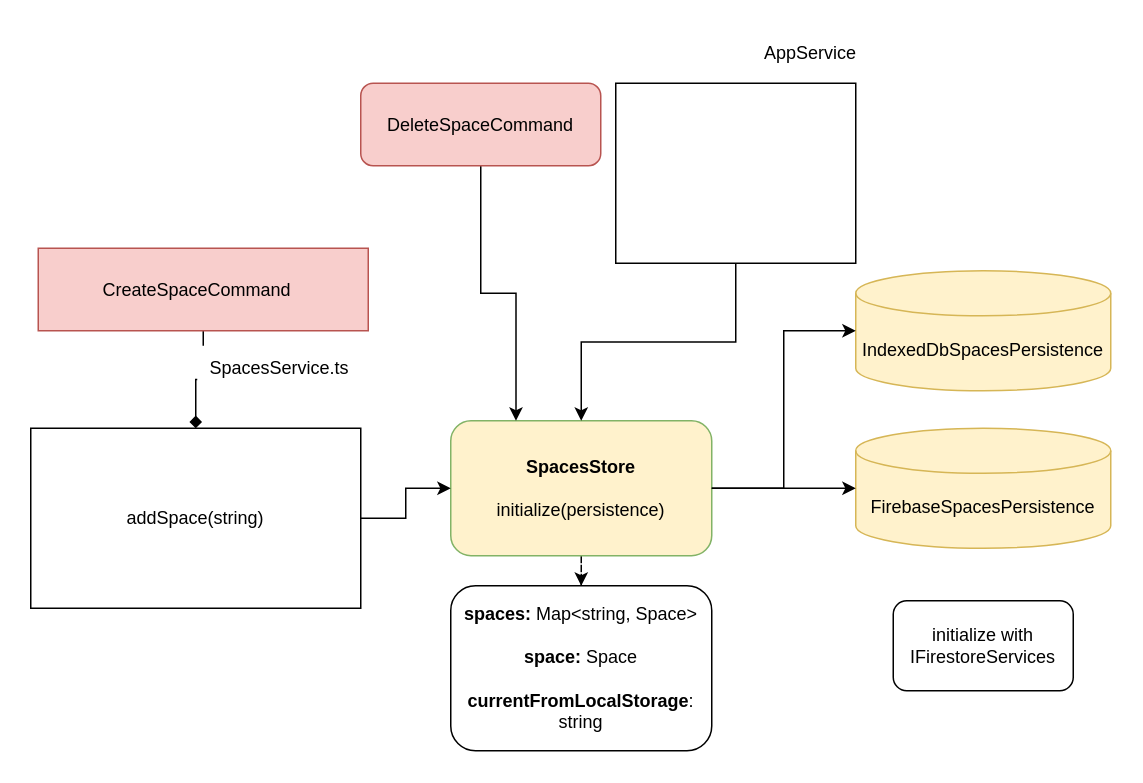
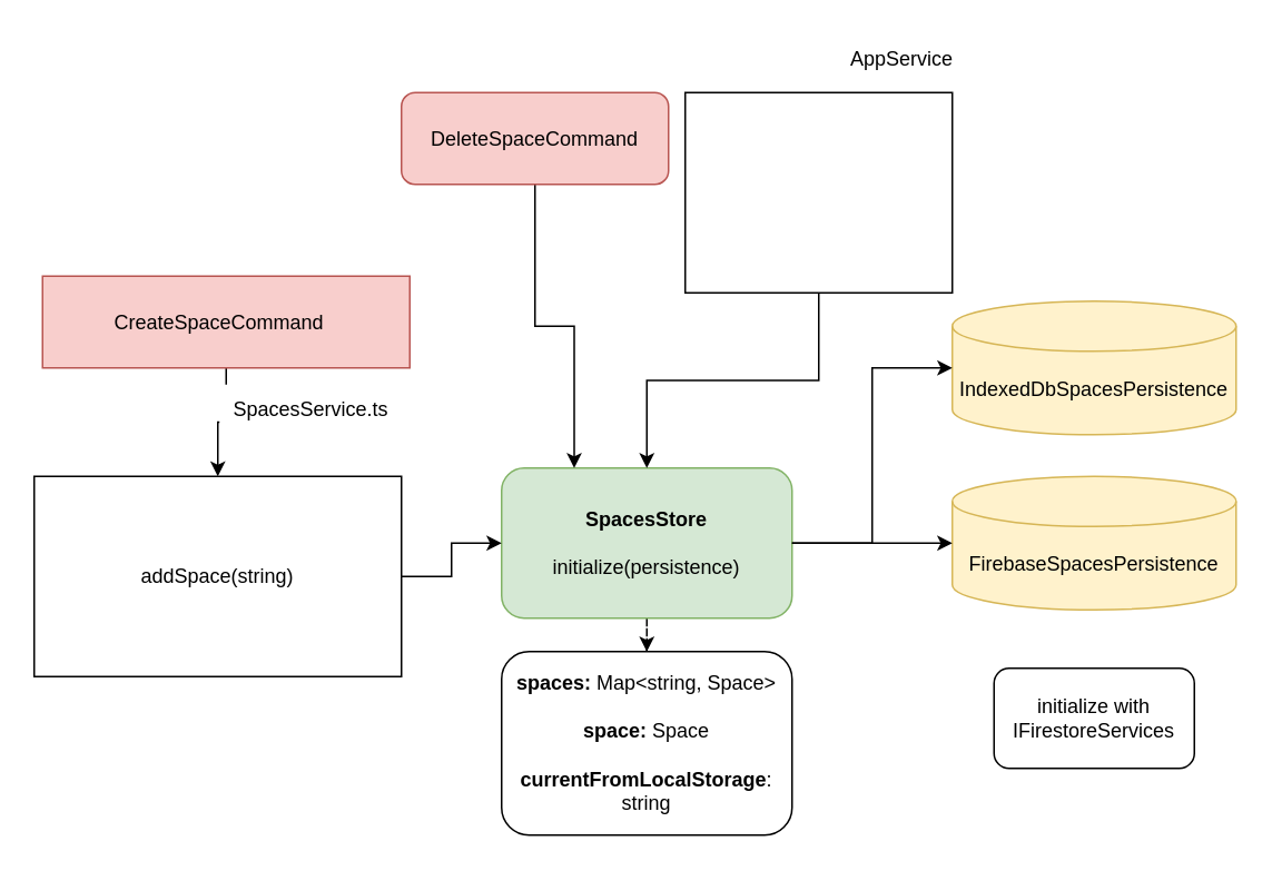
- <mxCell id="14" style="edgeStyle=orthogonalEdgeStyle;rounded=0;orthogonalLoop=1;jettySize=auto;html=1;entryX=0.5;entryY=0;entryDx=0;entryDy=0;endArrow=diamond;" edge="1" parent="1" source="15" target="13"><mxGeometry relative="1" as="geometry" /></mxCell>
+ <mxCell id="14" style="edgeStyle=orthogonalEdgeStyle;rounded=0;orthogonalLoop=1;jettySize=auto;html=1;entryX=0.5;entryY=0;entryDx=0;entryDy=0;" edge="1" parent="1" source="15" target="13"><mxGeometry relative="1" as="geometry" /></mxCell>
- <mxCell id="3" value="&lt;b&gt;SpacesStore&lt;/b&gt;&lt;div&gt;&lt;br&gt;&lt;/div&gt;&lt;div&gt;initialize(persistence)&lt;/div&gt;" style="rounded=1;whiteSpace=wrap;html=1;fillColor=#fff2cc;strokeColor=#82b366;" parent="1" vertex="1"><mxGeometry x="300" y="280" width="174" height="90" as="geometry" /></mxCell>
+ <mxCell id="3" value="&lt;b&gt;SpacesStore&lt;/b&gt;&lt;div&gt;&lt;br&gt;&lt;/div&gt;&lt;div&gt;initialize(persistence)&lt;/div&gt;" style="rounded=1;whiteSpace=wrap;html=1;fillColor=#d5e8d4;strokeColor=#82b366;" parent="1" vertex="1"><mxGeometry x="300" y="280" width="174" height="90" as="geometry" /></mxCell>
